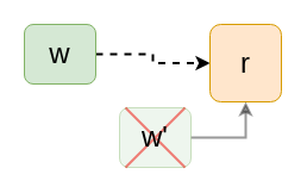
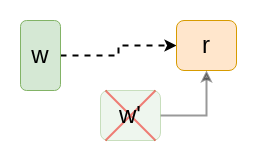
- <mxCell id="5" value="&lt;font style=&quot;font-size: 24px&quot;&gt;w&lt;/font&gt;" style="rounded=1;whiteSpace=wrap;html=1;fillColor=#d5e8d4;strokeColor=#82b366;" vertex="1" parent="1"><mxGeometry x="20" y="20" width="60" height="50" as="geometry" /></mxCell>
+ <mxCell id="5" value="&lt;font style=&quot;font-size: 24px&quot;&gt;w&lt;/font&gt;" style="rounded=1;whiteSpace=wrap;html=1;fillColor=#d5e8d4;strokeColor=#82b366;" vertex="1" parent="1"><mxGeometry x="20" y="20" width="40" height="70" as="geometry" /></mxCell>
- <mxCell id="6" value="&lt;font style=&quot;font-size: 24px&quot;&gt;r&lt;/font&gt;" style="rounded=1;whiteSpace=wrap;html=1;fillColor=#ffe6cc;strokeColor=#d79b00;" vertex="1" parent="1"><mxGeometry x="176" y="20" width="60" height="65" as="geometry" /></mxCell>
+ <mxCell id="6" value="&lt;font style=&quot;font-size: 24px&quot;&gt;r&lt;/font&gt;" style="rounded=1;whiteSpace=wrap;html=1;fillColor=#ffe6cc;strokeColor=#d79b00;" vertex="1" parent="1"><mxGeometry x="176" y="20" width="60" height="50" as="geometry" /></mxCell>
